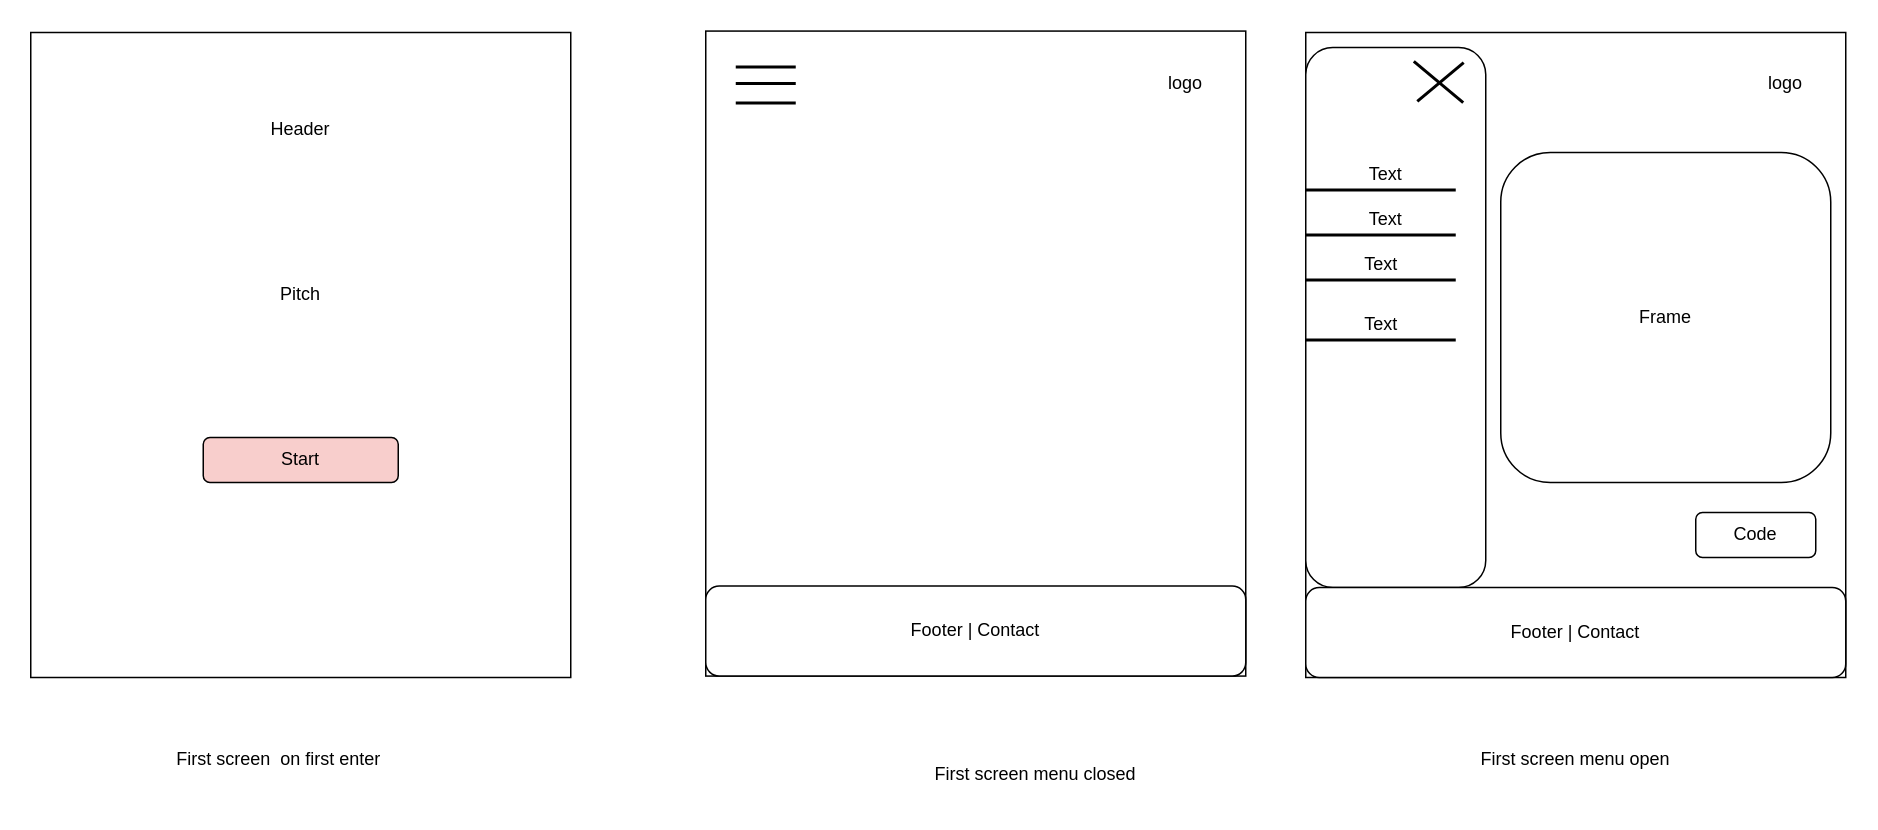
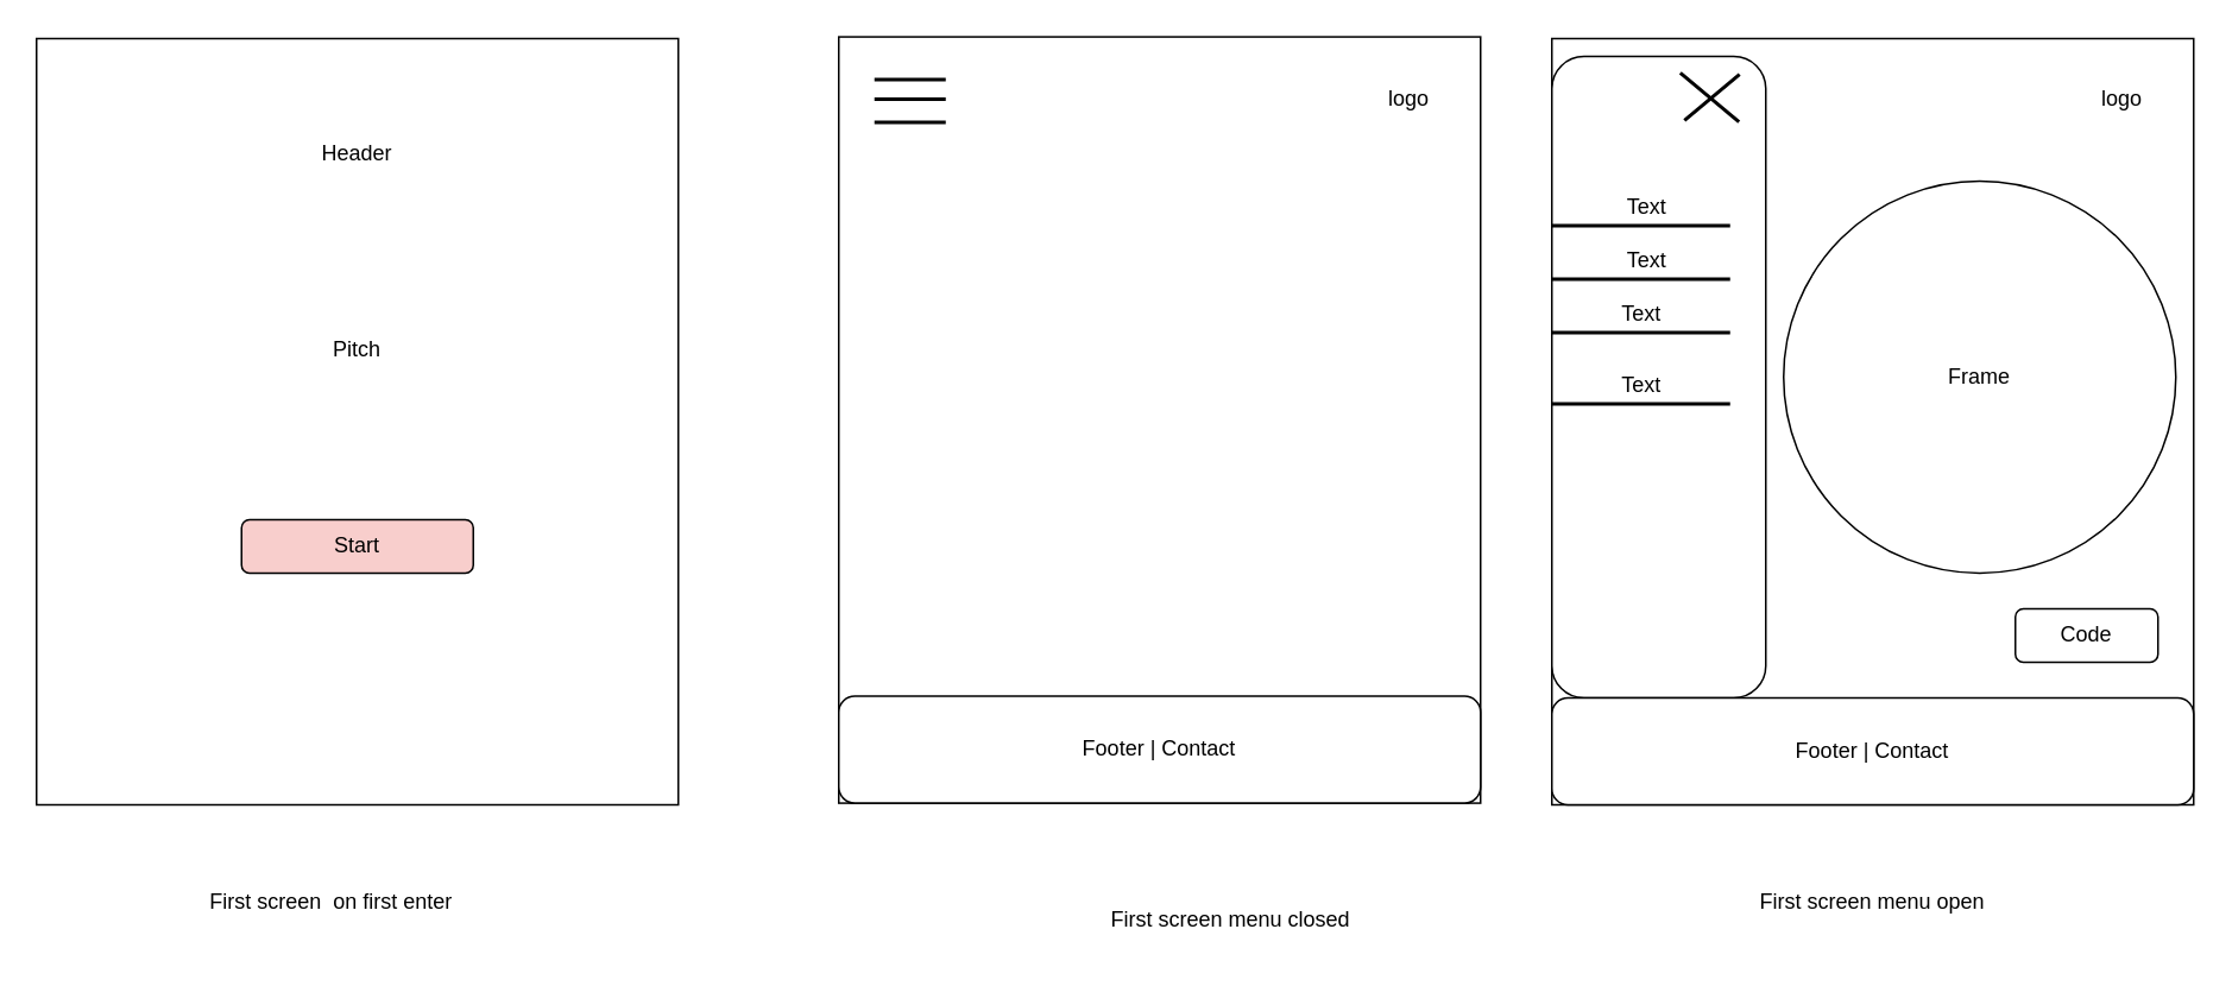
- <mxCell id="30" value="Frame" style="rounded=1;whiteSpace=wrap;html=1;" vertex="1" parent="1"><mxGeometry x="1000" y="101" width="220" height="220" as="geometry" /></mxCell>
+ <mxCell id="30" value="Frame" style="ellipse;whiteSpace=wrap;html=1;" vertex="1" parent="1"><mxGeometry x="1000" y="101" width="220" height="220" as="geometry" /></mxCell>
